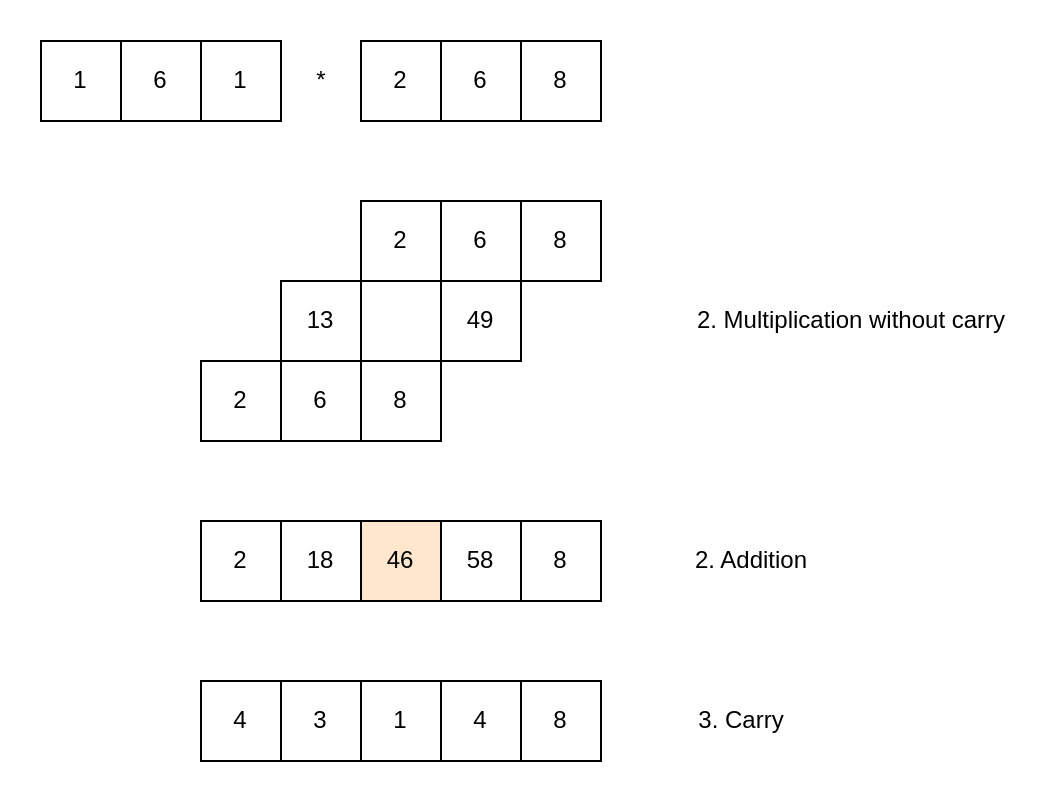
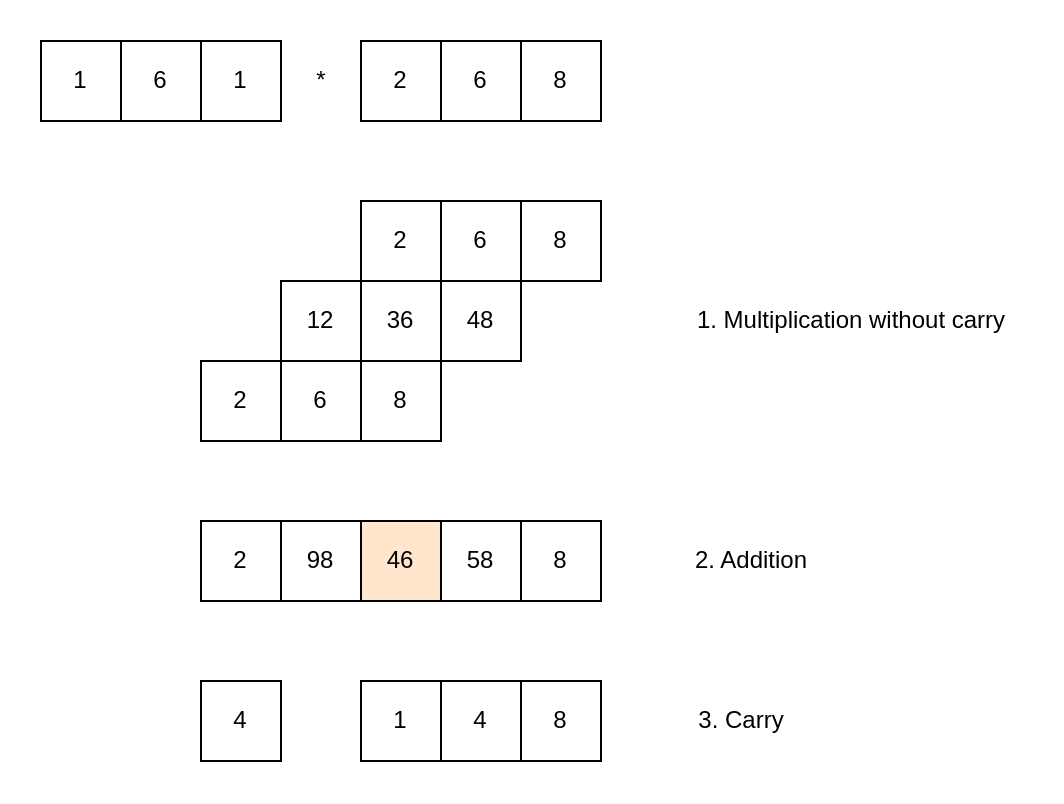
- <mxCell id="14" value="13" style="rounded=0;whiteSpace=wrap;html=1;" parent="1" vertex="1"><mxGeometry x="140" y="140" width="40" height="40" as="geometry" /></mxCell>
+ <mxCell id="14" value="12" style="rounded=0;whiteSpace=wrap;html=1;" parent="1" vertex="1"><mxGeometry x="140" y="140" width="40" height="40" as="geometry" /></mxCell>
+ <mxCell id="13" value="36" style="rounded=0;whiteSpace=wrap;html=1;" parent="1" vertex="1"><mxGeometry x="180" y="140" width="40" height="40" as="geometry" /></mxCell>
- <mxCell id="12" value="49" style="rounded=0;whiteSpace=wrap;html=1;" parent="1" vertex="1"><mxGeometry x="220" y="140" width="40" height="40" as="geometry" /></mxCell>
+ <mxCell id="12" value="48" style="rounded=0;whiteSpace=wrap;html=1;" parent="1" vertex="1"><mxGeometry x="220" y="140" width="40" height="40" as="geometry" /></mxCell>
- <mxCell id="28" value="2. Multiplication without carry" style="text;html=1;align=center;verticalAlign=middle;resizable=0;points=[];autosize=1;strokeColor=none;fillColor=none;" parent="1" vertex="1"><mxGeometry x="340" y="150" width="170" height="20" as="geometry" /></mxCell>
+ <mxCell id="28" value="1. Multiplication without carry" style="text;html=1;align=center;verticalAlign=middle;resizable=0;points=[];autosize=1;strokeColor=none;fillColor=none;" parent="1" vertex="1"><mxGeometry x="340" y="150" width="170" height="20" as="geometry" /></mxCell>
- <mxCell id="21" value="18" style="rounded=0;whiteSpace=wrap;html=1;" parent="1" vertex="1"><mxGeometry x="140" y="260" width="40" height="40" as="geometry" /></mxCell>
+ <mxCell id="21" value="98" style="rounded=0;whiteSpace=wrap;html=1;" parent="1" vertex="1"><mxGeometry x="140" y="260" width="40" height="40" as="geometry" /></mxCell>
- <mxCell id="26" value="3" style="rounded=0;whiteSpace=wrap;html=1;" parent="1" vertex="1"><mxGeometry x="140" y="340" width="40" height="40" as="geometry" /></mxCell>
